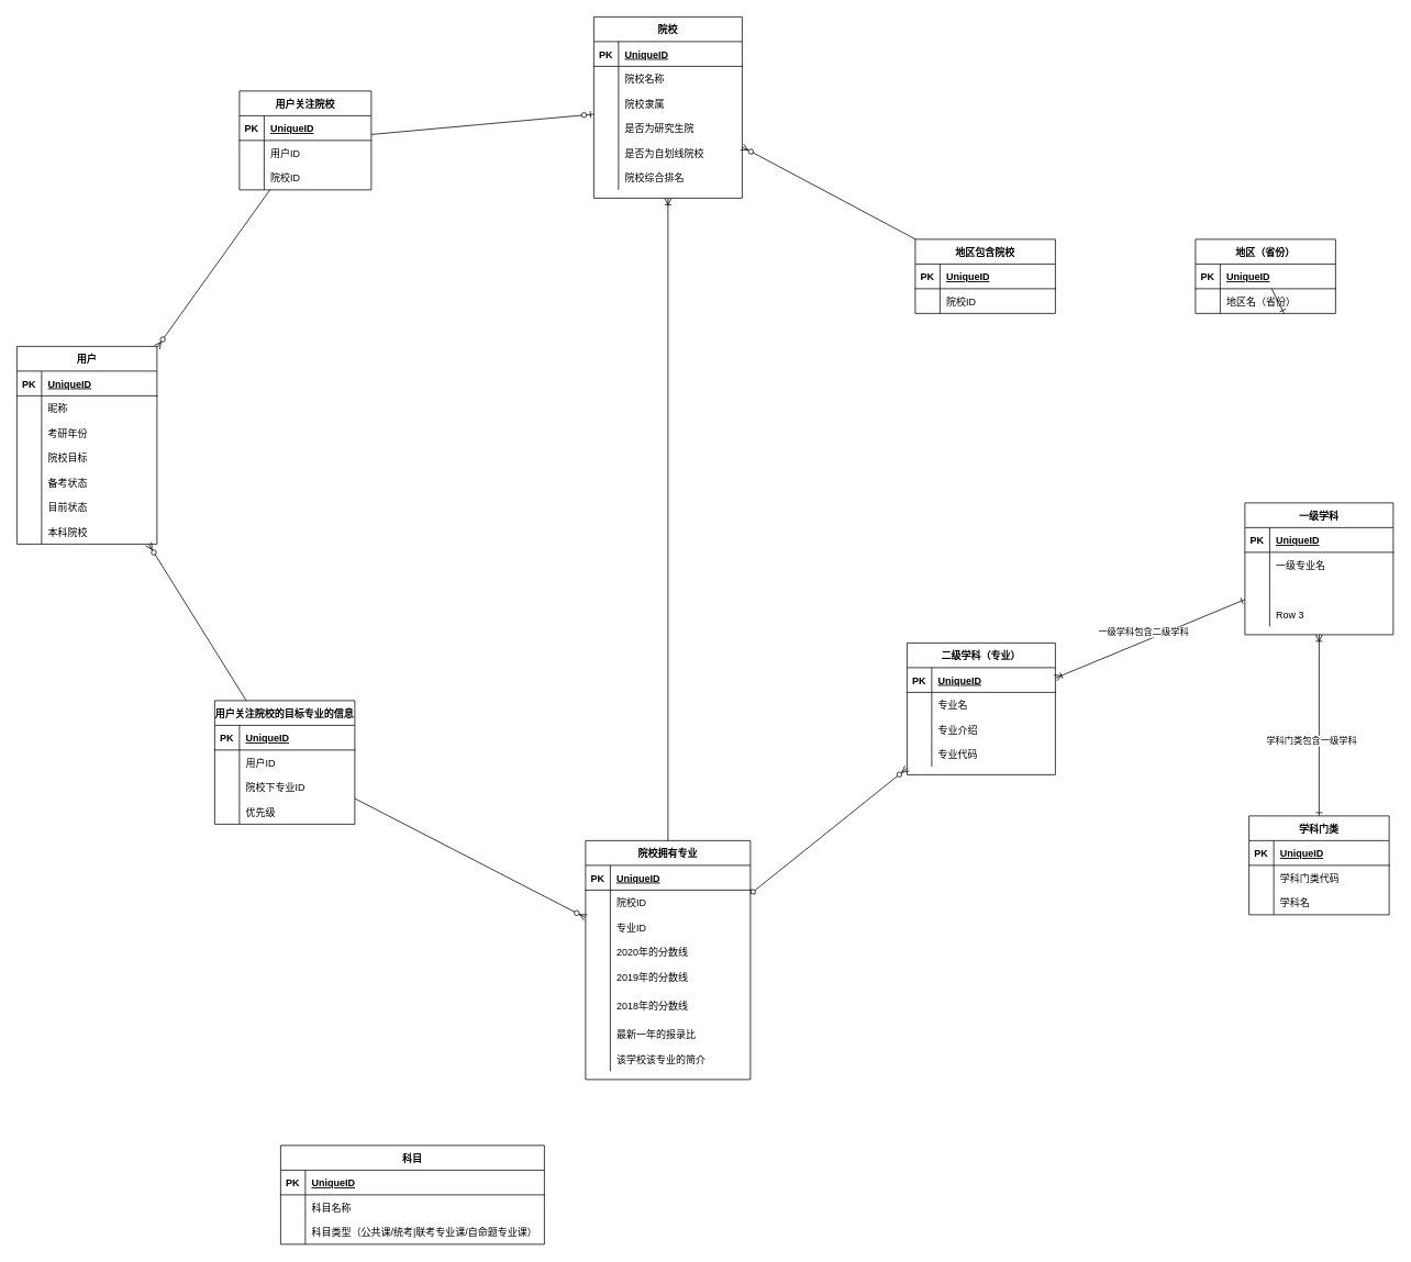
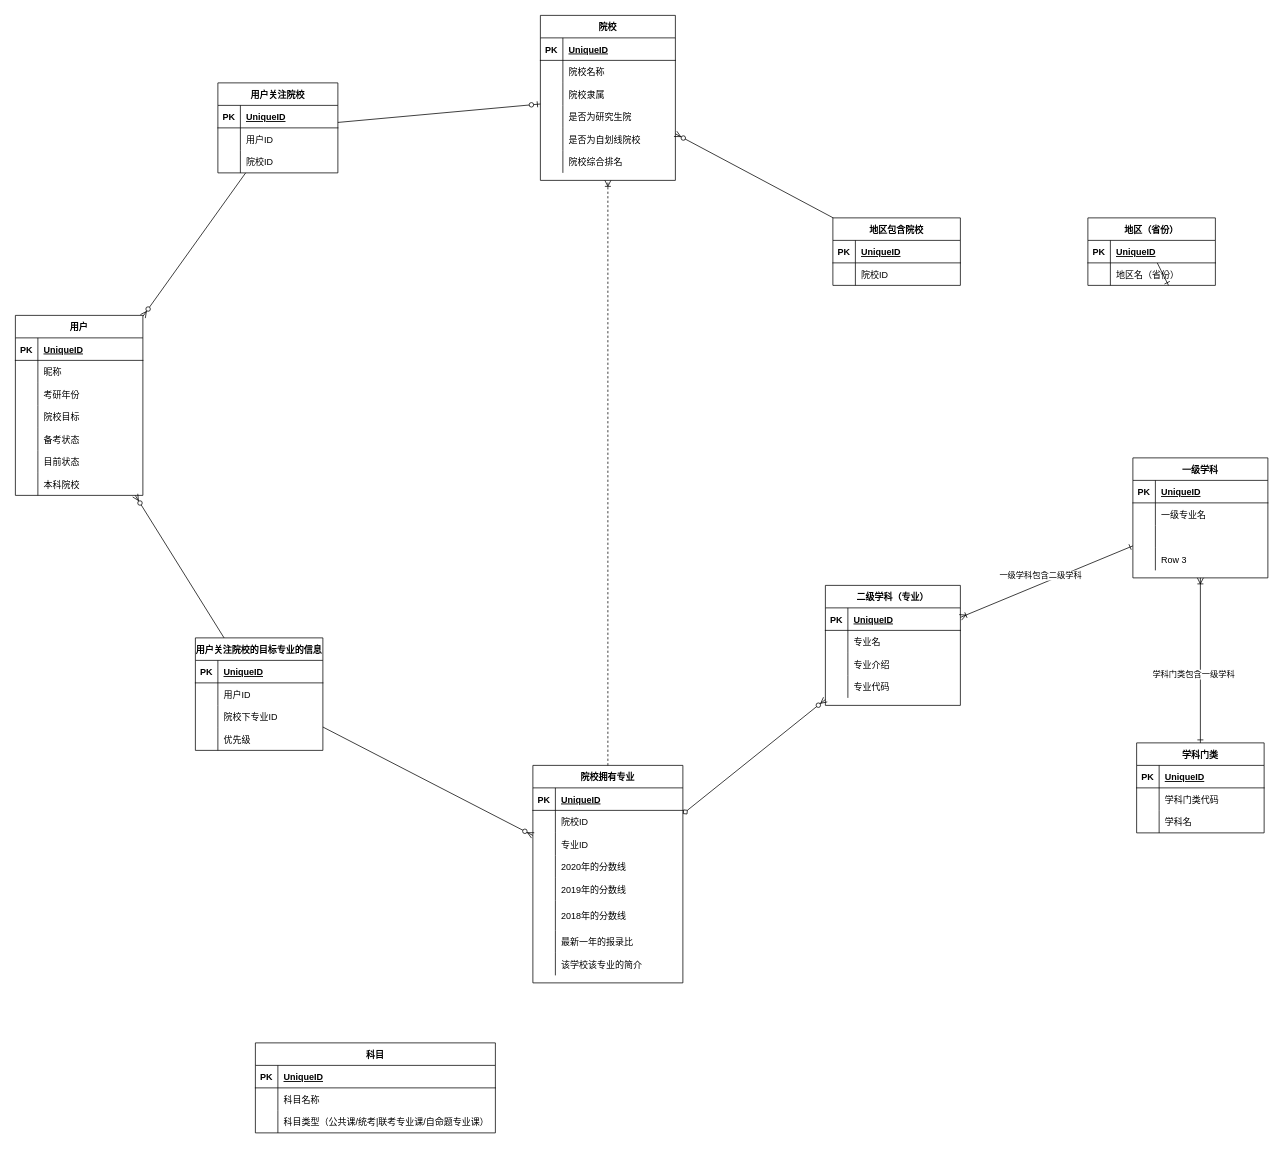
- <mxCell id="84" value="" style="fontSize=12;html=1;endArrow=ERoneToMany;startArrow=none;entryX=0.5;entryY=1;entryDx=0;entryDy=0;exitX=0.5;exitY=0;exitDx=0;exitDy=0;startFill=0;endFill=0;" parent="1" source="59" target="3" edge="1"><mxGeometry width="100" height="100" relative="1" as="geometry"><mxPoint x="840" y="750" as="sourcePoint" /><mxPoint x="940" y="650" as="targetPoint" /></mxGeometry></mxCell>
+ <mxCell id="84" value="" style="fontSize=12;html=1;endArrow=ERoneToMany;startArrow=none;entryX=0.5;entryY=1;entryDx=0;entryDy=0;exitX=0.5;exitY=0;exitDx=0;exitDy=0;startFill=0;endFill=0;dashed=1;" parent="1" source="59" target="3" edge="1"><mxGeometry width="100" height="100" relative="1" as="geometry"><mxPoint x="840" y="750" as="sourcePoint" /><mxPoint x="940" y="650" as="targetPoint" /></mxGeometry></mxCell>
